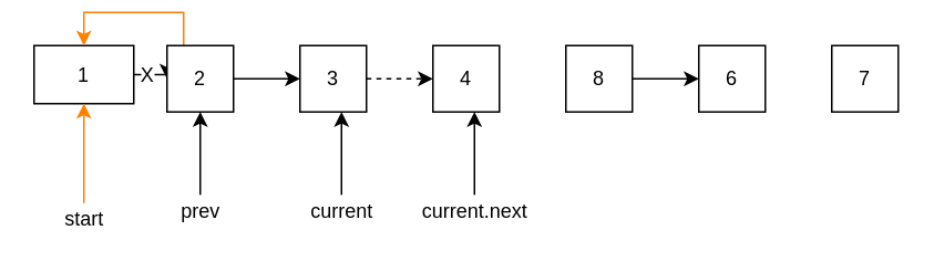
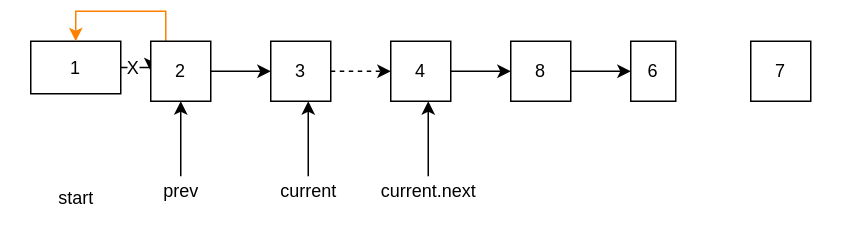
+ <mxCell id="10" style="edgeStyle=orthogonalEdgeStyle;rounded=0;orthogonalLoop=1;jettySize=auto;html=1;exitX=1;exitY=0.5;exitDx=0;exitDy=0;entryX=0;entryY=0.5;entryDx=0;entryDy=0;" edge="1" parent="1" source="11" target="13"><mxGeometry relative="1" as="geometry" /></mxCell>
- <mxCell id="14" value="6" style="rounded=0;whiteSpace=wrap;html=1;" vertex="1" parent="1"><mxGeometry x="420" y="20" width="40" height="40" as="geometry" /></mxCell>
+ <mxCell id="14" value="6" style="rounded=0;whiteSpace=wrap;html=1;" vertex="1" parent="1"><mxGeometry x="420" y="20" width="30" height="40" as="geometry" /></mxCell>
- <mxCell id="22" value="" style="edgeStyle=orthogonalEdgeStyle;rounded=0;orthogonalLoop=1;jettySize=auto;html=1;strokeColor=#FF8000;" edge="1" parent="1" source="23" target="4"><mxGeometry relative="1" as="geometry" /></mxCell>
